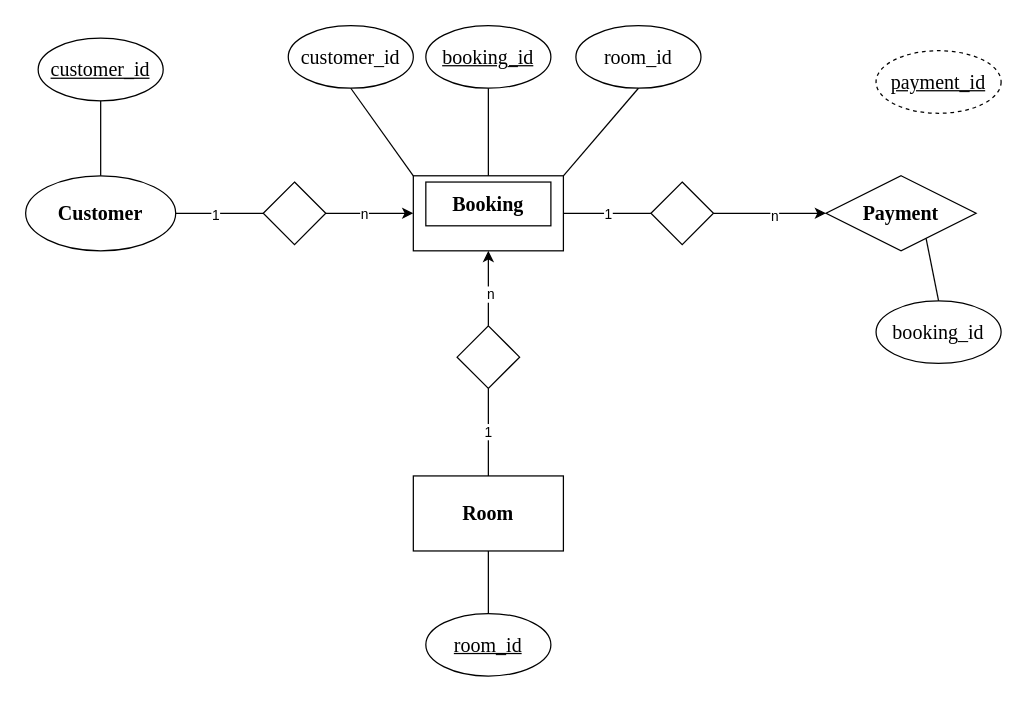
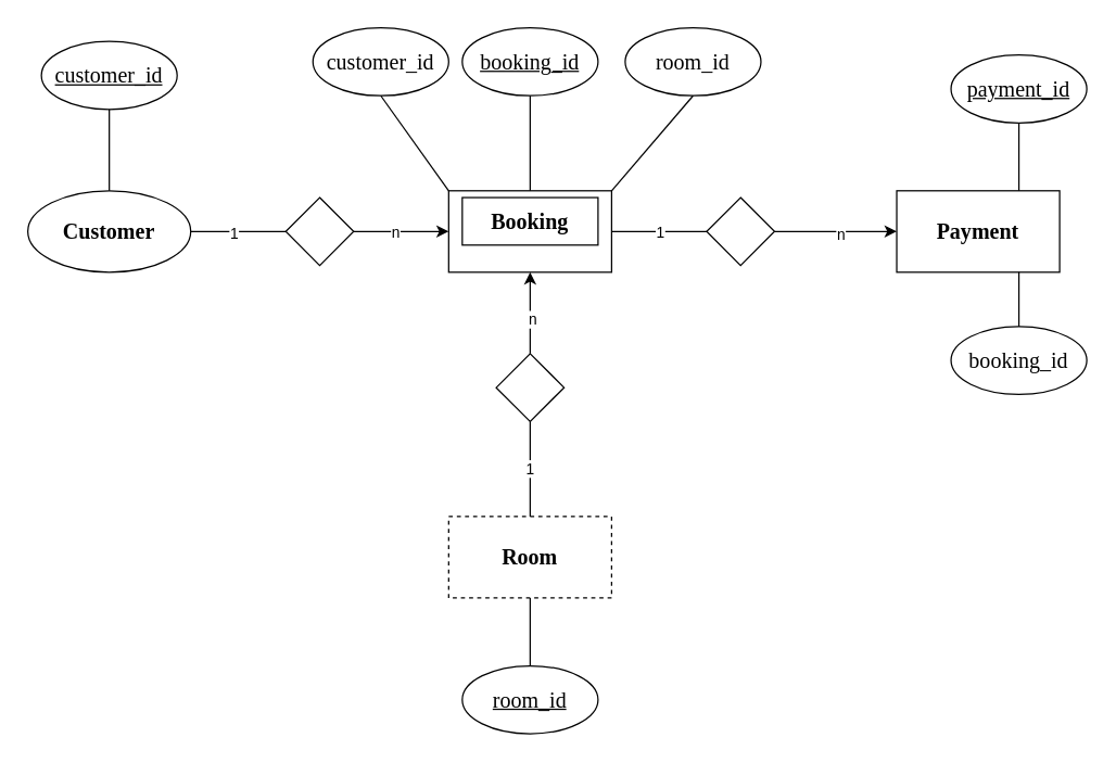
- <mxCell id="24" value="&lt;span id=&quot;docs-internal-guid-b2154d91-7fff-126a-0441-278201b15613&quot;&gt;&lt;span style=&quot;font-size: 12pt; font-family: &amp;quot;Times New Roman&amp;quot;, serif; background-color: transparent; font-variant-numeric: normal; font-variant-east-asian: normal; font-variant-alternates: normal; font-variant-position: normal; font-variant-emoji: normal; vertical-align: baseline; white-space-collapse: preserve;&quot;&gt;&lt;u&gt;payment_id&lt;/u&gt;&lt;/span&gt;&lt;/span&gt;" style="ellipse;whiteSpace=wrap;html=1;dashed=1;" vertex="1" parent="1"><mxGeometry x="700" y="40" width="100" height="50" as="geometry" /></mxCell>
+ <mxCell id="24" value="&lt;span id=&quot;docs-internal-guid-b2154d91-7fff-126a-0441-278201b15613&quot;&gt;&lt;span style=&quot;font-size: 12pt; font-family: &amp;quot;Times New Roman&amp;quot;, serif; background-color: transparent; font-variant-numeric: normal; font-variant-east-asian: normal; font-variant-alternates: normal; font-variant-position: normal; font-variant-emoji: normal; vertical-align: baseline; white-space-collapse: preserve;&quot;&gt;&lt;u&gt;payment_id&lt;/u&gt;&lt;/span&gt;&lt;/span&gt;" style="ellipse;whiteSpace=wrap;html=1;" vertex="1" parent="1"><mxGeometry x="700" y="40" width="100" height="50" as="geometry" /></mxCell>
+ <mxCell id="31" value="" style="endArrow=none;html=1;rounded=0;entryX=0.5;entryY=1;entryDx=0;entryDy=0;exitX=0.75;exitY=0;exitDx=0;exitDy=0;" edge="1" parent="1" source="3" target="24"><mxGeometry width="50" height="50" relative="1" as="geometry"><mxPoint x="380" y="280" as="sourcePoint" /><mxPoint x="430" y="230" as="targetPoint" /></mxGeometry></mxCell>
- <mxCell id="3" value="&lt;span id=&quot;docs-internal-guid-3bcc658b-7fff-6610-5aaf-ca040399659c&quot;&gt;&lt;span style=&quot;font-size: 12pt; font-family: &amp;quot;Times New Roman&amp;quot;, serif; background-color: transparent; font-weight: 700; font-variant-numeric: normal; font-variant-east-asian: normal; font-variant-alternates: normal; font-variant-position: normal; font-variant-emoji: normal; vertical-align: baseline; white-space-collapse: preserve;&quot;&gt;Payment&lt;/span&gt;&lt;/span&gt;" style="rhombus;whiteSpace=wrap;html=1;" vertex="1" parent="1"><mxGeometry x="660" y="140" width="120" height="60" as="geometry" /></mxCell>
+ <mxCell id="3" value="&lt;span id=&quot;docs-internal-guid-3bcc658b-7fff-6610-5aaf-ca040399659c&quot;&gt;&lt;span style=&quot;font-size: 12pt; font-family: &amp;quot;Times New Roman&amp;quot;, serif; background-color: transparent; font-weight: 700; font-variant-numeric: normal; font-variant-east-asian: normal; font-variant-alternates: normal; font-variant-position: normal; font-variant-emoji: normal; vertical-align: baseline; white-space-collapse: preserve;&quot;&gt;Payment&lt;/span&gt;&lt;/span&gt;" style="rounded=0;whiteSpace=wrap;html=1;" vertex="1" parent="1"><mxGeometry x="660" y="140" width="120" height="60" as="geometry" /></mxCell>
- <mxCell id="5" value="&lt;span id=&quot;docs-internal-guid-c38d6caa-7fff-3d70-a949-834c05282244&quot;&gt;&lt;span style=&quot;font-size: 12pt; font-family: &amp;quot;Times New Roman&amp;quot;, serif; background-color: transparent; font-weight: 700; font-variant-numeric: normal; font-variant-east-asian: normal; font-variant-alternates: normal; font-variant-position: normal; font-variant-emoji: normal; vertical-align: baseline; white-space-collapse: preserve;&quot;&gt;Room&lt;/span&gt;&lt;/span&gt;" style="rounded=0;whiteSpace=wrap;html=1;" vertex="1" parent="1"><mxGeometry x="330" y="380" width="120" height="60" as="geometry" /></mxCell>
+ <mxCell id="5" value="&lt;span id=&quot;docs-internal-guid-c38d6caa-7fff-3d70-a949-834c05282244&quot;&gt;&lt;span style=&quot;font-size: 12pt; font-family: &amp;quot;Times New Roman&amp;quot;, serif; background-color: transparent; font-weight: 700; font-variant-numeric: normal; font-variant-east-asian: normal; font-variant-alternates: normal; font-variant-position: normal; font-variant-emoji: normal; vertical-align: baseline; white-space-collapse: preserve;&quot;&gt;Room&lt;/span&gt;&lt;/span&gt;" style="rounded=0;whiteSpace=wrap;html=1;dashed=1;" vertex="1" parent="1"><mxGeometry x="330" y="380" width="120" height="60" as="geometry" /></mxCell>
